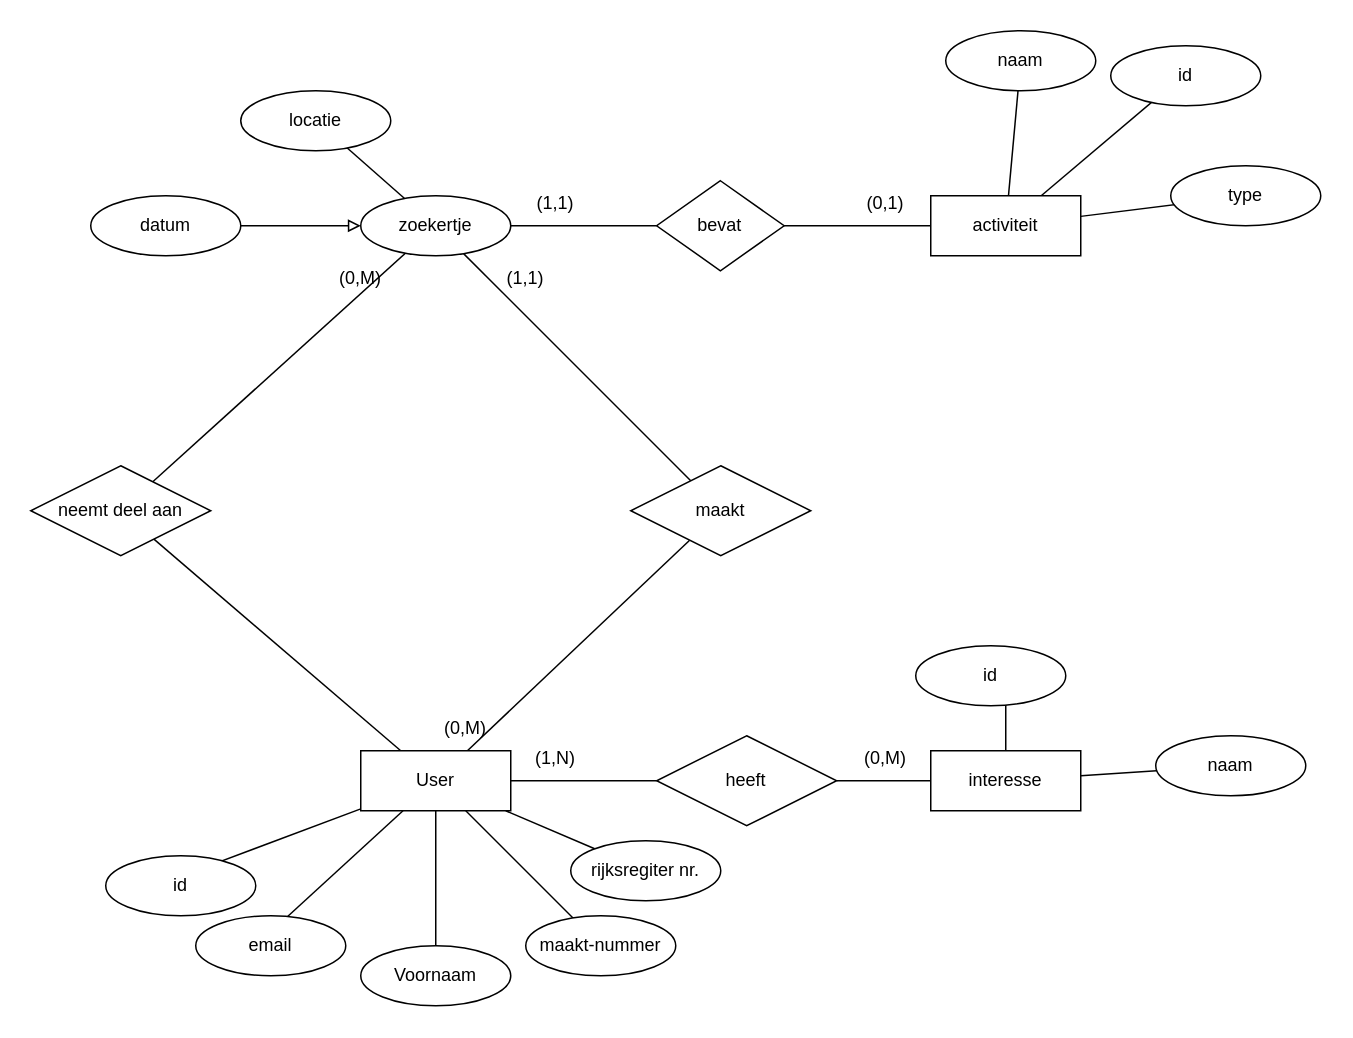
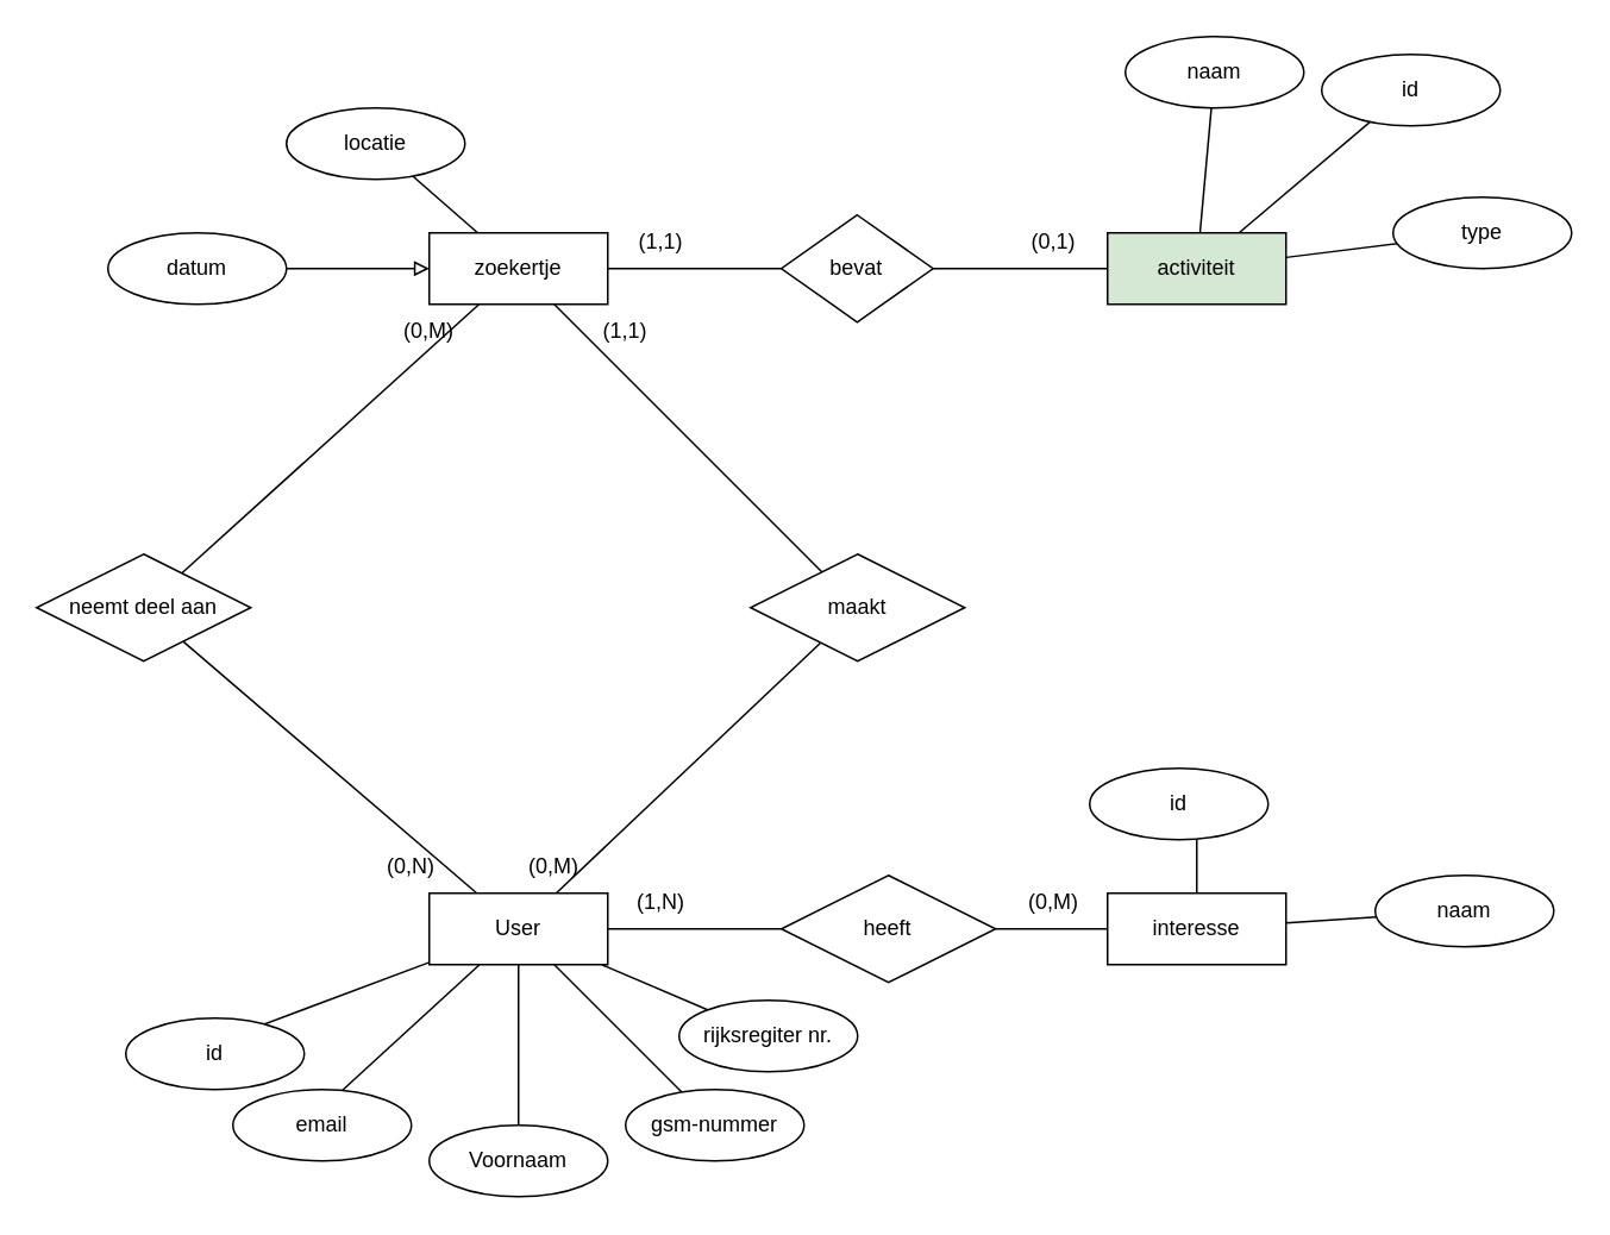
- <mxCell id="31" value="zoekertje" style="ellipse;whiteSpace=wrap;html=1;align=center;" parent="1" vertex="1"><mxGeometry x="240" y="130" width="100" height="40" as="geometry" /></mxCell>
+ <mxCell id="31" value="zoekertje" style="whiteSpace=wrap;html=1;align=center;" parent="1" vertex="1"><mxGeometry x="240" y="130" width="100" height="40" as="geometry" /></mxCell>
- <mxCell id="19" value="activiteit" style="whiteSpace=wrap;html=1;align=center;" parent="1" vertex="1"><mxGeometry x="620" y="130" width="100" height="40" as="geometry" /></mxCell>
+ <mxCell id="19" value="activiteit" style="whiteSpace=wrap;html=1;align=center;fillColor=#d5e8d4;" parent="1" vertex="1"><mxGeometry x="620" y="130" width="100" height="40" as="geometry" /></mxCell>
+ <mxCell id="45" value="(0,N)" style="text;html=1;strokeColor=none;fillColor=none;align=center;verticalAlign=middle;whiteSpace=wrap;rounded=0;" vertex="1" parent="1"><mxGeometry x="200" y="470" width="60" height="30" as="geometry" /></mxCell>
- <mxCell id="13" value="maakt-nummer" style="ellipse;whiteSpace=wrap;html=1;align=center;" parent="1" vertex="1"><mxGeometry x="350" y="610" width="100" height="40" as="geometry" /></mxCell>
+ <mxCell id="13" value="gsm-nummer" style="ellipse;whiteSpace=wrap;html=1;align=center;" parent="1" vertex="1"><mxGeometry x="350" y="610" width="100" height="40" as="geometry" /></mxCell>
